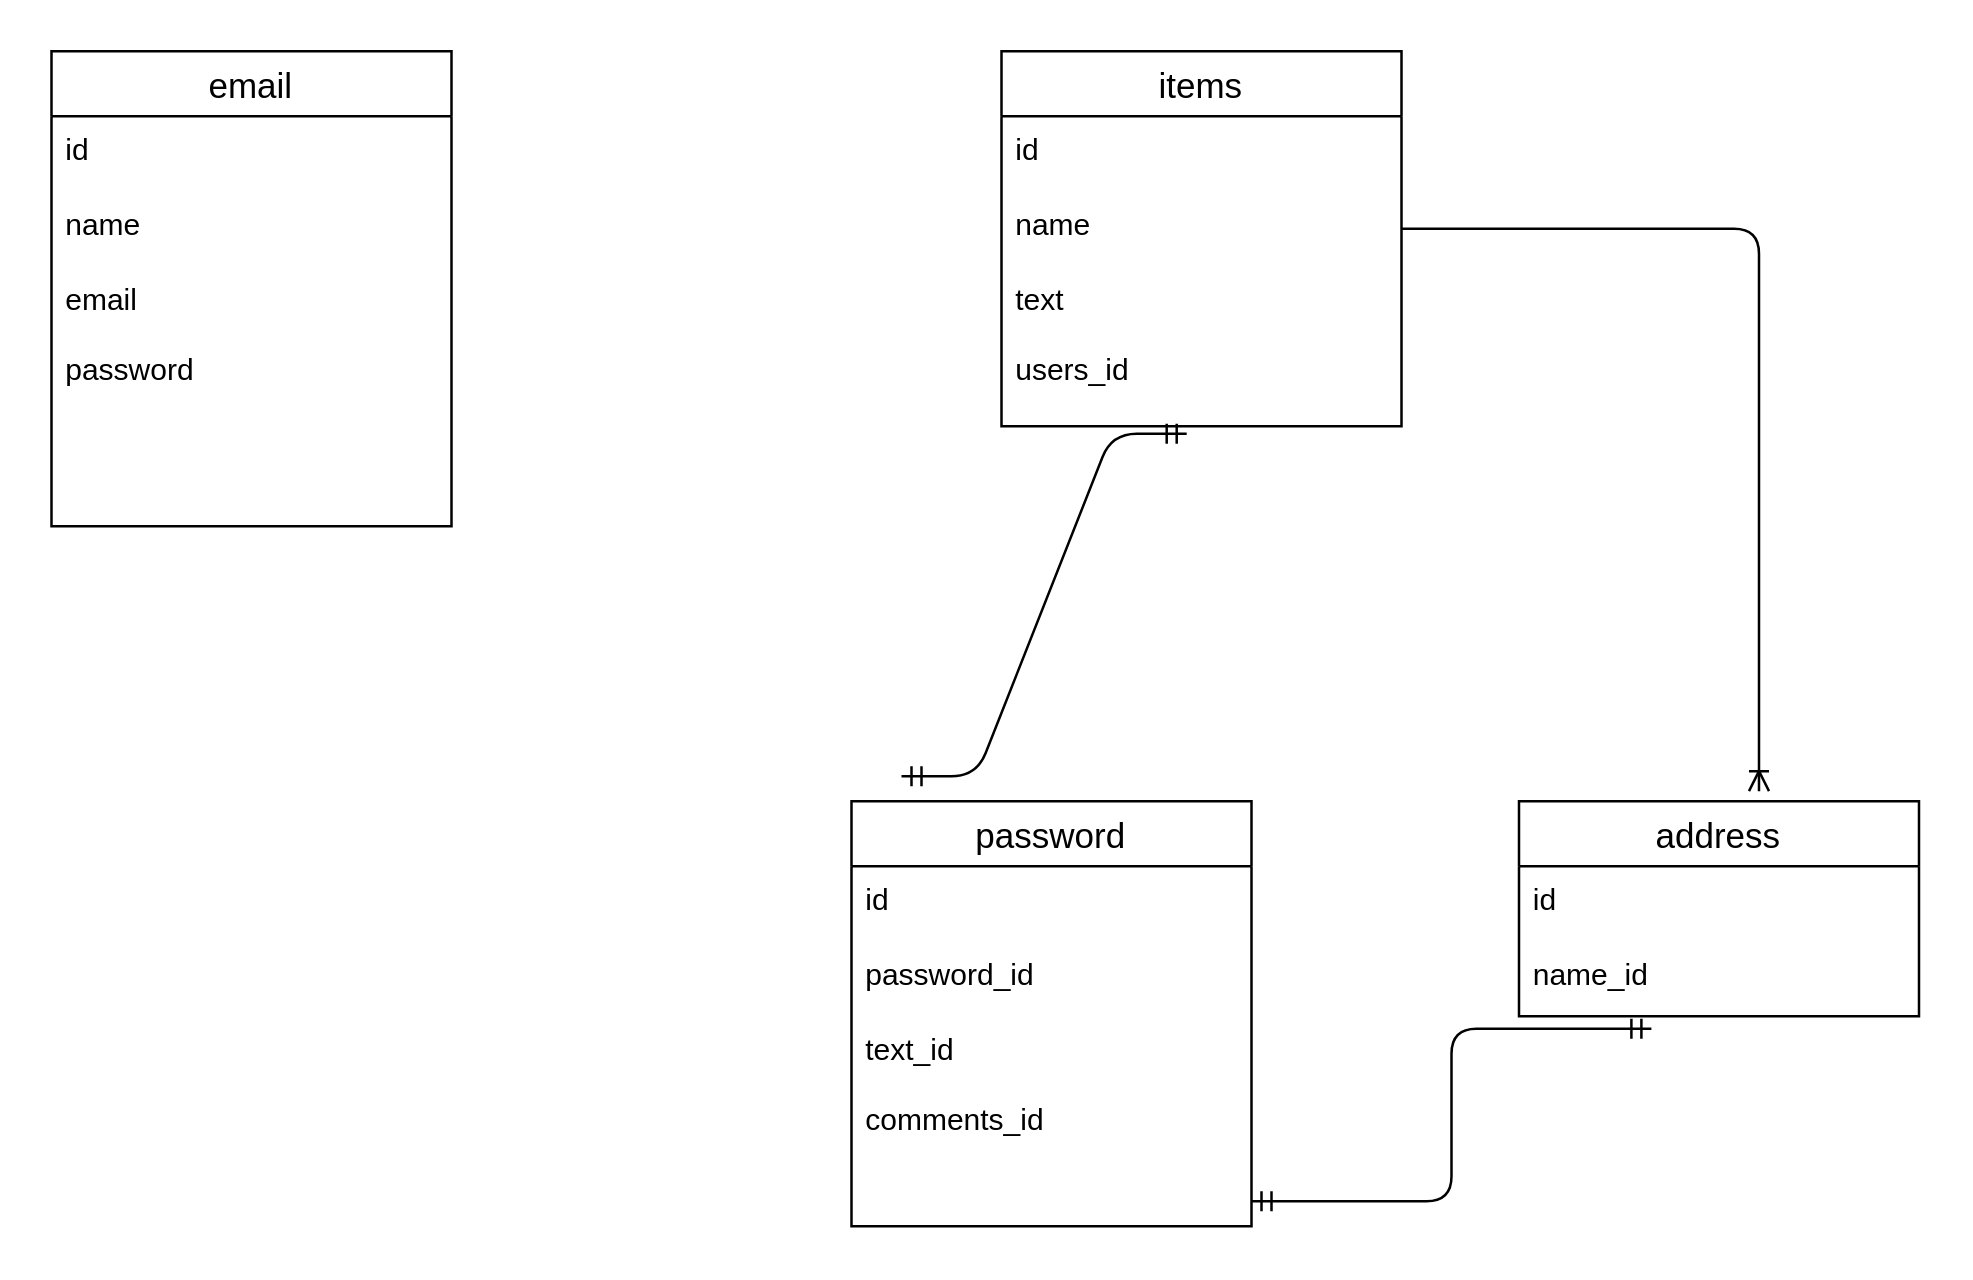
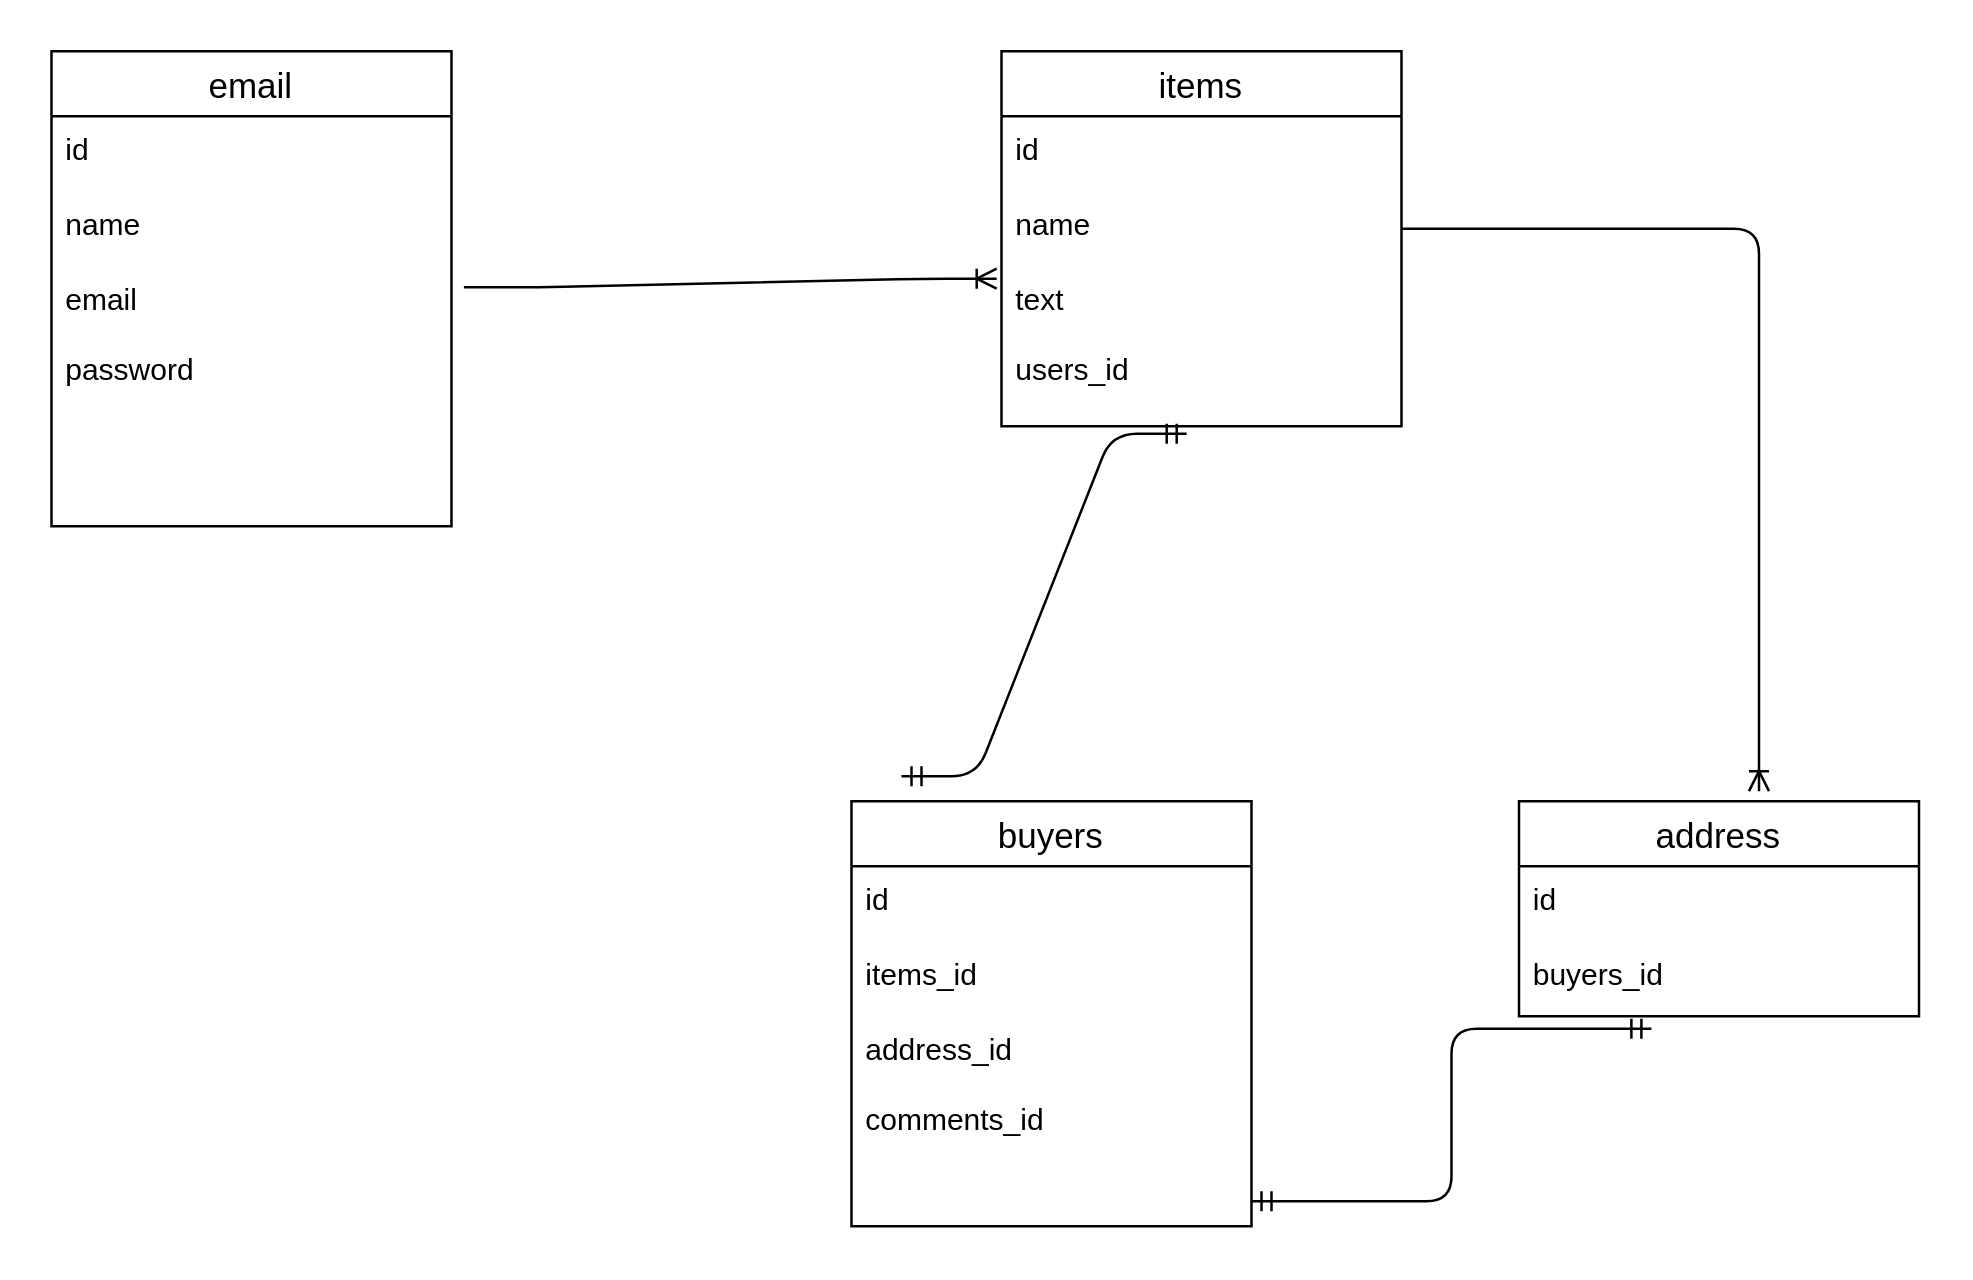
+ <mxCell id="19" value="" style="edgeStyle=entityRelationEdgeStyle;fontSize=12;html=1;endArrow=ERoneToMany;entryX=-0.012;entryY=0.078;entryDx=0;entryDy=0;entryPerimeter=0;exitX=1.031;exitY=0.081;exitDx=0;exitDy=0;exitPerimeter=0;" parent="1" source="6" target="10" edge="1"><mxGeometry width="100" height="100" relative="1" as="geometry"><mxPoint x="270" y="60" as="sourcePoint" /><mxPoint x="396" y="91" as="targetPoint" /></mxGeometry></mxCell>
- <mxCell id="11" value="password" style="swimlane;fontStyle=0;childLayout=stackLayout;horizontal=1;startSize=26;horizontalStack=0;resizeParent=1;resizeParentMax=0;resizeLast=0;collapsible=1;marginBottom=0;align=center;fontSize=14;" parent="1" vertex="1"><mxGeometry x="340" y="320" width="160" height="170" as="geometry" /></mxCell>
+ <mxCell id="11" value="buyers" style="swimlane;fontStyle=0;childLayout=stackLayout;horizontal=1;startSize=26;horizontalStack=0;resizeParent=1;resizeParentMax=0;resizeLast=0;collapsible=1;marginBottom=0;align=center;fontSize=14;" parent="1" vertex="1"><mxGeometry x="340" y="320" width="160" height="170" as="geometry" /></mxCell>
- <mxCell id="13" value="password_id" style="text;strokeColor=none;fillColor=none;spacingLeft=4;spacingRight=4;overflow=hidden;rotatable=0;points=[[0,0.5],[1,0.5]];portConstraint=eastwest;fontSize=12;" parent="11" vertex="1"><mxGeometry y="56" width="160" height="30" as="geometry" /></mxCell>
+ <mxCell id="13" value="items_id" style="text;strokeColor=none;fillColor=none;spacingLeft=4;spacingRight=4;overflow=hidden;rotatable=0;points=[[0,0.5],[1,0.5]];portConstraint=eastwest;fontSize=12;" parent="11" vertex="1"><mxGeometry y="56" width="160" height="30" as="geometry" /></mxCell>
- <mxCell id="17" value="name_id" style="text;strokeColor=none;fillColor=none;spacingLeft=4;spacingRight=4;overflow=hidden;rotatable=0;points=[[0,0.5],[1,0.5]];portConstraint=eastwest;fontSize=12;" parent="15" vertex="1"><mxGeometry y="56" width="160" height="30" as="geometry" /></mxCell>
+ <mxCell id="17" value="buyers_id" style="text;strokeColor=none;fillColor=none;spacingLeft=4;spacingRight=4;overflow=hidden;rotatable=0;points=[[0,0.5],[1,0.5]];portConstraint=eastwest;fontSize=12;" parent="15" vertex="1"><mxGeometry y="56" width="160" height="30" as="geometry" /></mxCell>
- <mxCell id="14" value="text_id&#10;&#10;comments_id&#10;&#10;&#10;&#10;" style="text;strokeColor=none;fillColor=none;spacingLeft=4;spacingRight=4;overflow=hidden;rotatable=0;points=[[0,0.5],[1,0.5]];portConstraint=eastwest;fontSize=12;" parent="11" vertex="1"><mxGeometry y="86" width="160" height="84" as="geometry" /></mxCell>
+ <mxCell id="14" value="address_id&#10;&#10;comments_id&#10;&#10;&#10;&#10;" style="text;strokeColor=none;fillColor=none;spacingLeft=4;spacingRight=4;overflow=hidden;rotatable=0;points=[[0,0.5],[1,0.5]];portConstraint=eastwest;fontSize=12;" parent="11" vertex="1"><mxGeometry y="86" width="160" height="84" as="geometry" /></mxCell>
